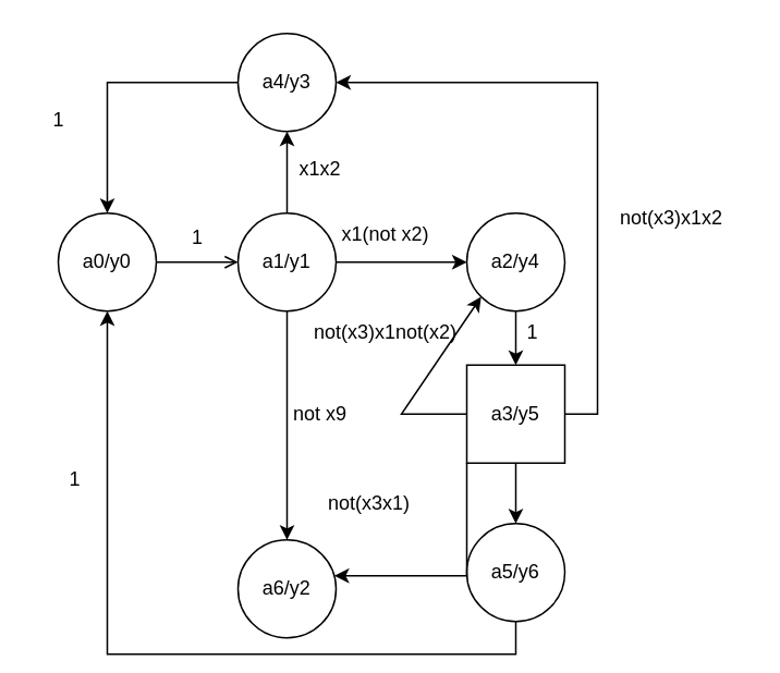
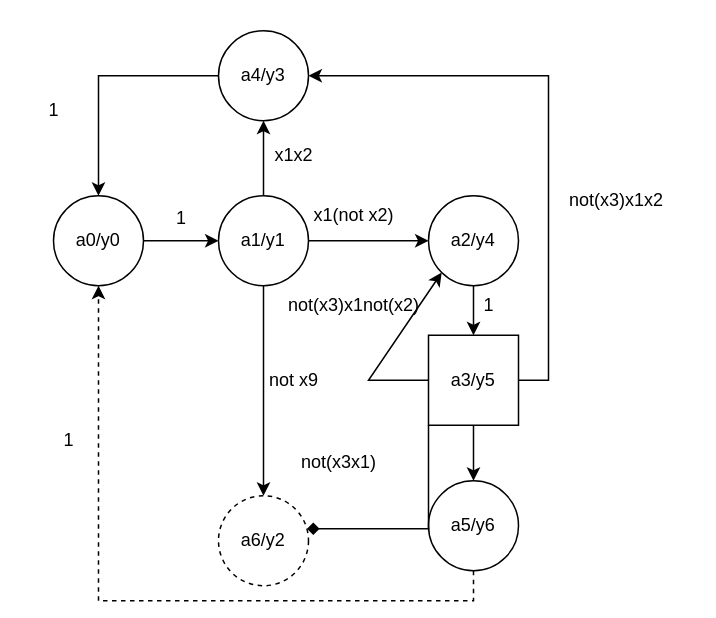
- <mxCell id="2" style="edgeStyle=orthogonalEdgeStyle;rounded=0;orthogonalLoop=1;jettySize=auto;html=1;exitX=1;exitY=0.5;exitDx=0;exitDy=0;entryX=0;entryY=0.5;entryDx=0;entryDy=0;endArrow=open;" edge="1" parent="1" source="3" target="7"><mxGeometry relative="1" as="geometry" /></mxCell>
+ <mxCell id="2" style="edgeStyle=orthogonalEdgeStyle;rounded=0;orthogonalLoop=1;jettySize=auto;html=1;exitX=1;exitY=0.5;exitDx=0;exitDy=0;entryX=0;entryY=0.5;entryDx=0;entryDy=0;" edge="1" parent="1" source="3" target="7"><mxGeometry relative="1" as="geometry" /></mxCell>
- <mxCell id="23" style="edgeStyle=orthogonalEdgeStyle;rounded=0;orthogonalLoop=1;jettySize=auto;html=1;exitX=0;exitY=1;exitDx=0;exitDy=0;entryX=0.983;entryY=0.367;entryDx=0;entryDy=0;entryPerimeter=0;" edge="1" parent="1" source="12" target="17"><mxGeometry relative="1" as="geometry" /></mxCell>
+ <mxCell id="23" style="edgeStyle=orthogonalEdgeStyle;rounded=0;orthogonalLoop=1;jettySize=auto;html=1;exitX=0;exitY=1;exitDx=0;exitDy=0;entryX=0.983;entryY=0.367;entryDx=0;entryDy=0;entryPerimeter=0;endArrow=diamond;" edge="1" parent="1" source="12" target="17"><mxGeometry relative="1" as="geometry" /></mxCell>
- <mxCell id="17" value="a6/y2" style="ellipse;whiteSpace=wrap;html=1;aspect=fixed;" vertex="1" parent="1"><mxGeometry x="145" y="330" width="60" height="60" as="geometry" /></mxCell>
+ <mxCell id="17" value="a6/y2" style="ellipse;whiteSpace=wrap;html=1;aspect=fixed;dashed=1;" vertex="1" parent="1"><mxGeometry x="145" y="330" width="60" height="60" as="geometry" /></mxCell>
- <mxCell id="15" style="edgeStyle=orthogonalEdgeStyle;rounded=0;orthogonalLoop=1;jettySize=auto;html=1;exitX=0.5;exitY=1;exitDx=0;exitDy=0;entryX=0.5;entryY=1;entryDx=0;entryDy=0;" edge="1" parent="1" source="16" target="3"><mxGeometry relative="1" as="geometry" /></mxCell>
+ <mxCell id="15" style="edgeStyle=orthogonalEdgeStyle;rounded=0;orthogonalLoop=1;jettySize=auto;html=1;exitX=0.5;exitY=1;exitDx=0;exitDy=0;entryX=0.5;entryY=1;entryDx=0;entryDy=0;dashed=1;" edge="1" parent="1" source="16" target="3"><mxGeometry relative="1" as="geometry" /></mxCell>
